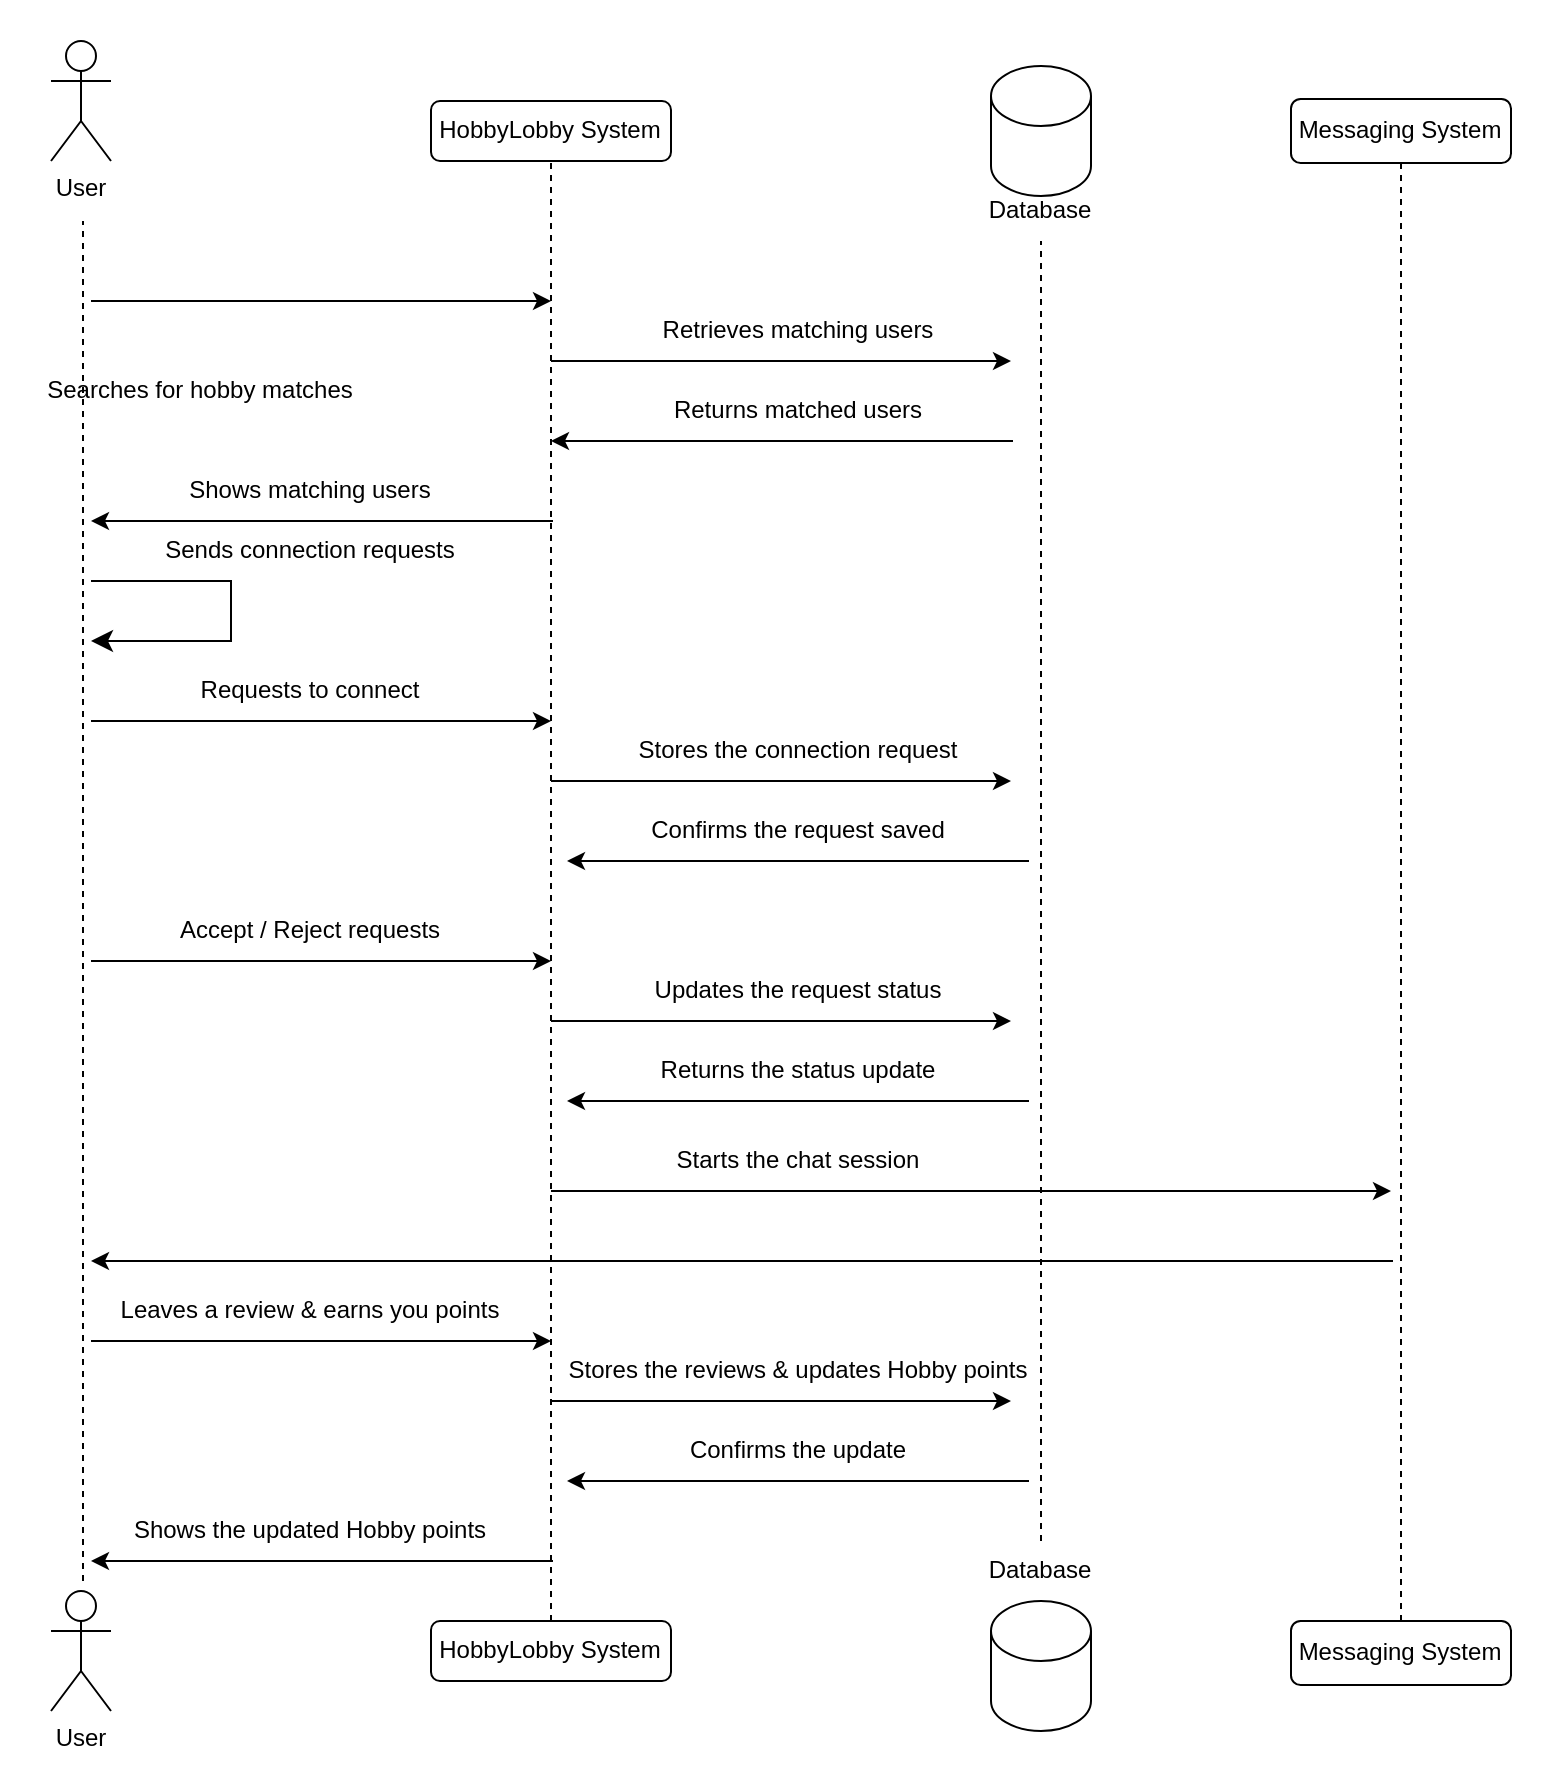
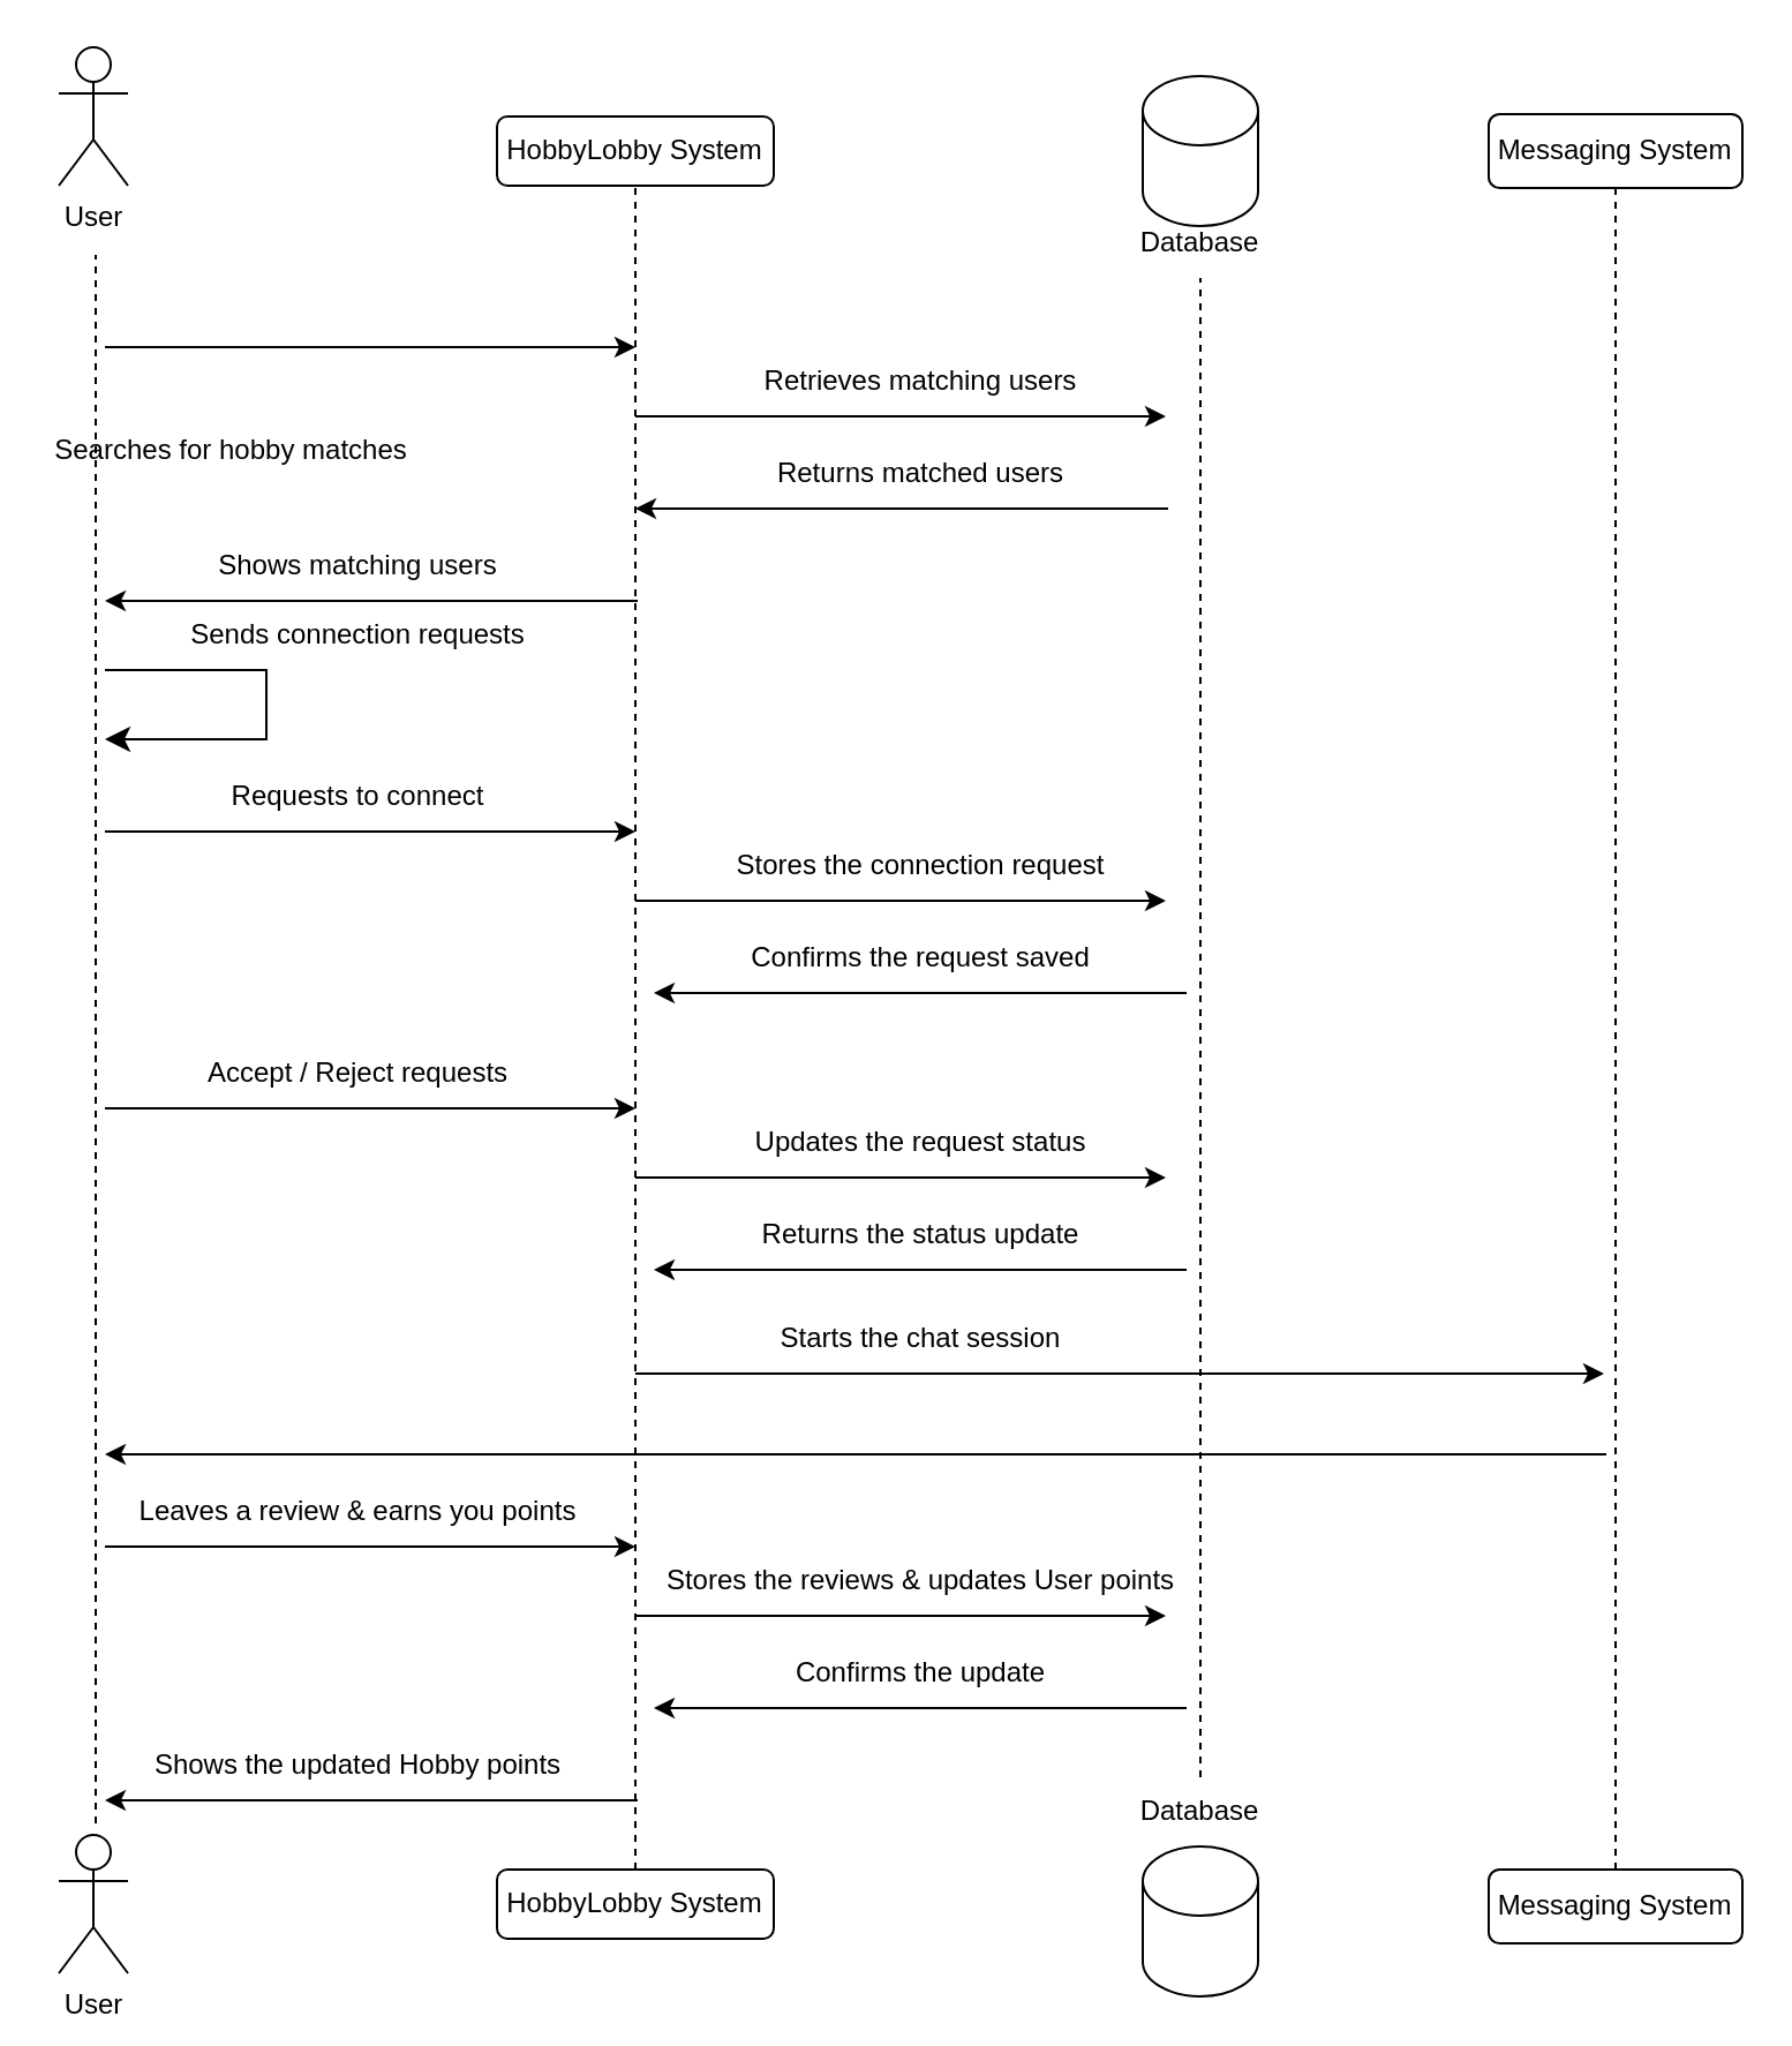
- <mxCell id="46" value="Stores the reviews &amp;amp; updates Hobby points" style="text;html=1;align=center;verticalAlign=middle;whiteSpace=wrap;rounded=0;" vertex="1" parent="1"><mxGeometry x="276" y="670" width="246" height="30" as="geometry" /></mxCell>
+ <mxCell id="46" value="Stores the reviews &amp;amp; updates User points" style="text;html=1;align=center;verticalAlign=middle;whiteSpace=wrap;rounded=0;" vertex="1" parent="1"><mxGeometry x="276" y="670" width="246" height="30" as="geometry" /></mxCell>
